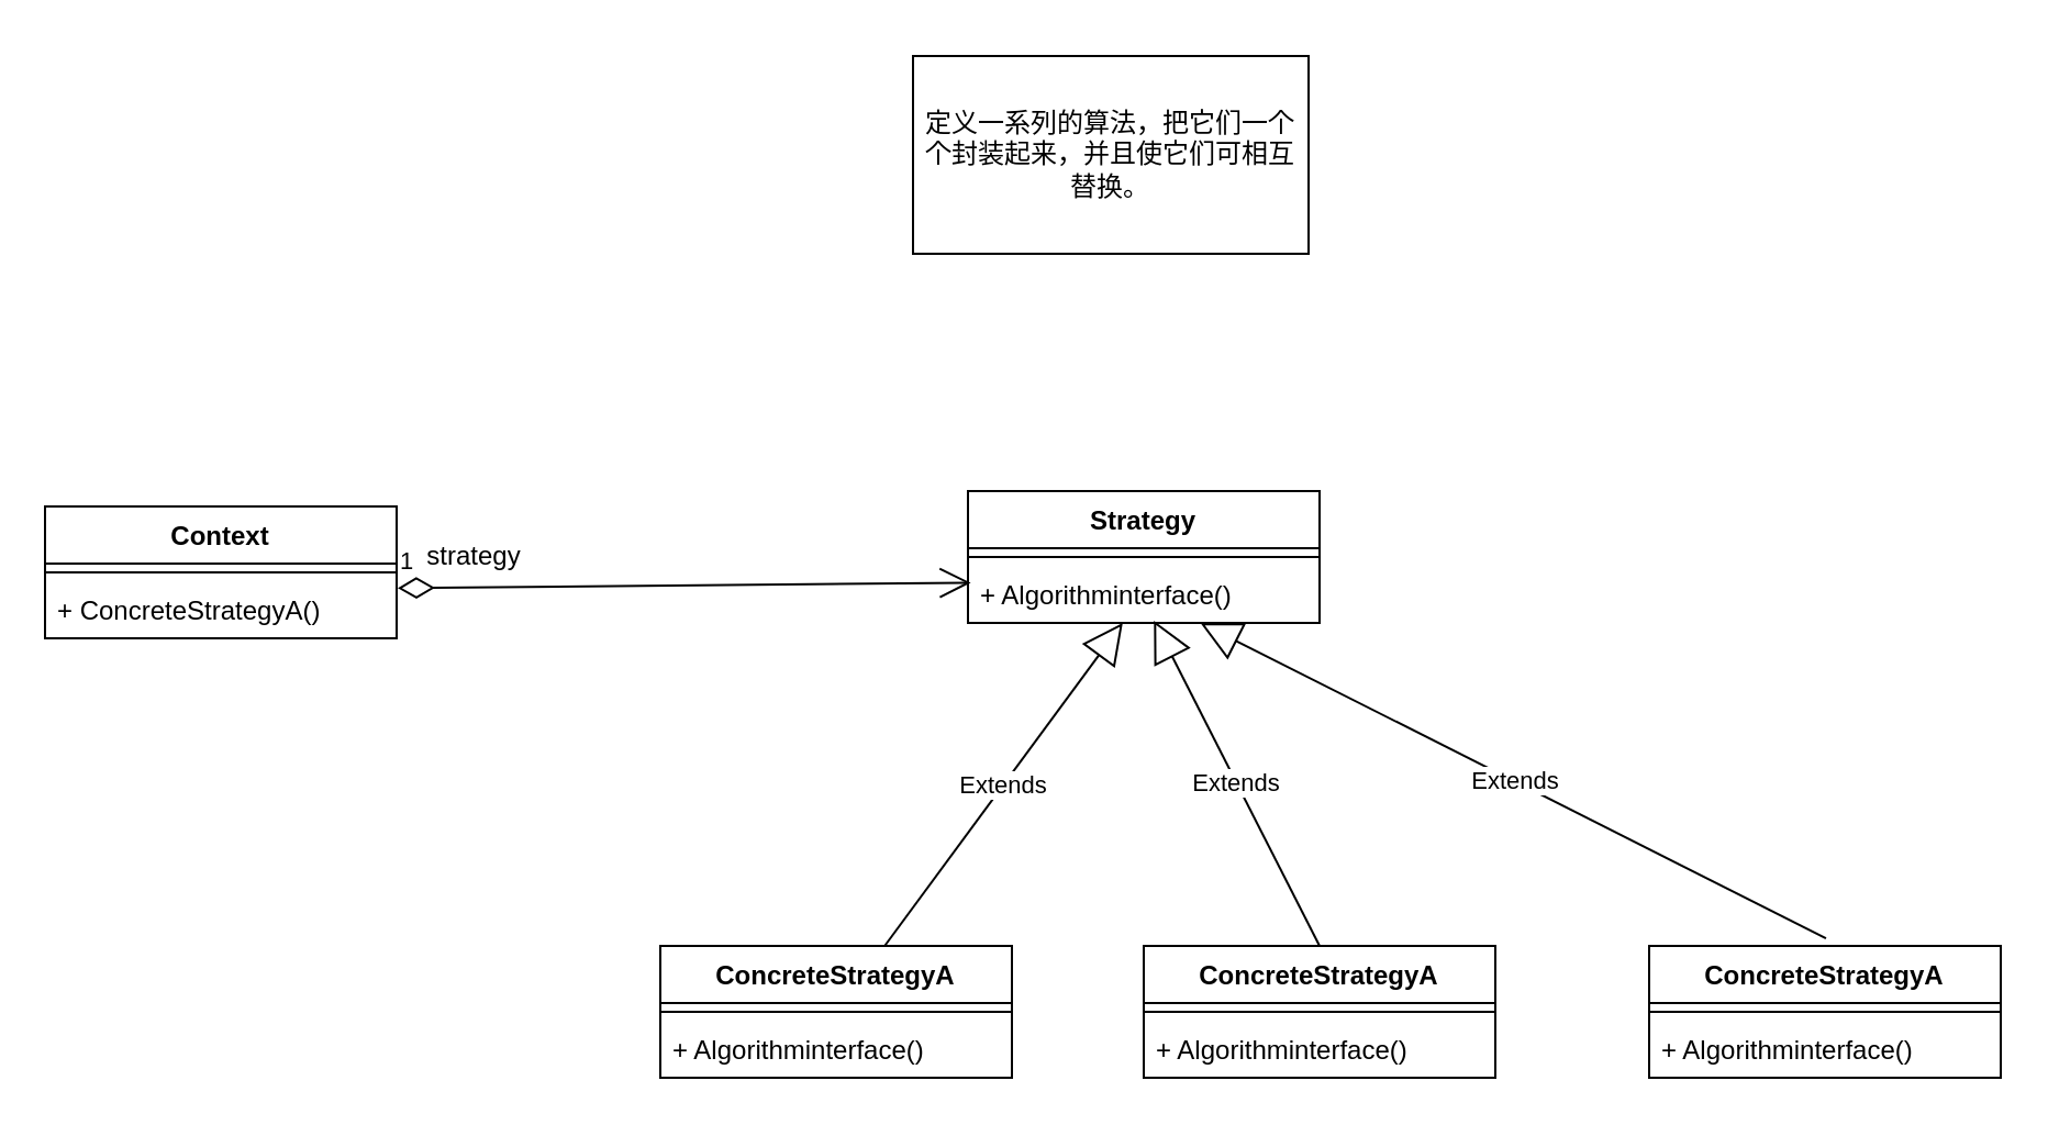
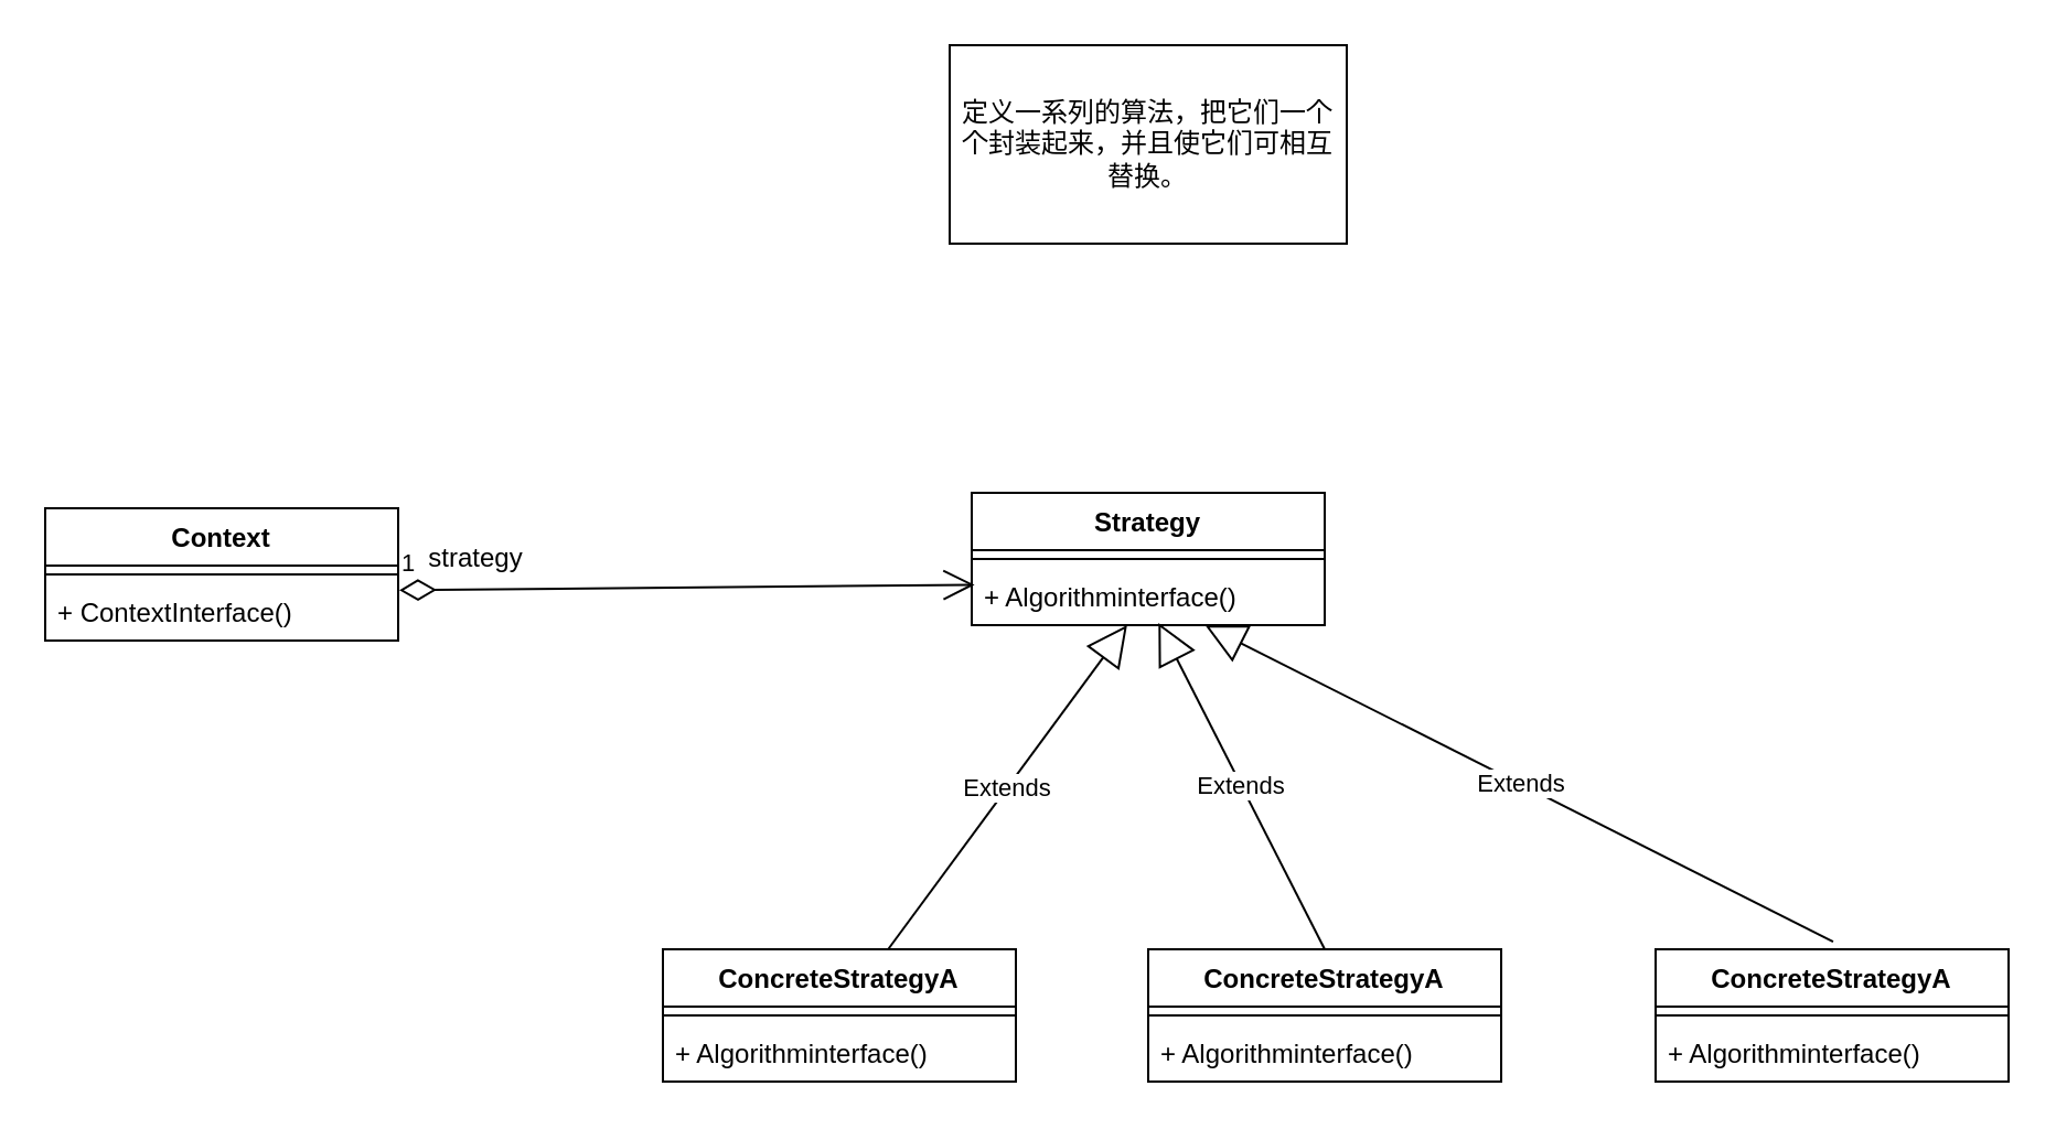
- <mxCell id="2" value="定义一系列的算法，把它们一个个封装起来，并且使它们可相互替换。" style="html=1;whiteSpace=wrap;" vertex="1" parent="1"><mxGeometry x="415" y="25" width="180" height="90" as="geometry" /></mxCell>
+ <mxCell id="2" value="定义一系列的算法，把它们一个个封装起来，并且使它们可相互替换。" style="html=1;whiteSpace=wrap;" vertex="1" parent="1"><mxGeometry x="430" y="20" width="180" height="90" as="geometry" /></mxCell>
- <mxCell id="5" value="+ ConcreteStrategyA()" style="text;strokeColor=none;fillColor=none;align=left;verticalAlign=top;spacingLeft=4;spacingRight=4;overflow=hidden;rotatable=0;points=[[0,0.5],[1,0.5]];portConstraint=eastwest;whiteSpace=wrap;html=1;" vertex="1" parent="3"><mxGeometry y="34" width="160" height="26" as="geometry" /></mxCell>
+ <mxCell id="5" value="+ ContextInterface()" style="text;strokeColor=none;fillColor=none;align=left;verticalAlign=top;spacingLeft=4;spacingRight=4;overflow=hidden;rotatable=0;points=[[0,0.5],[1,0.5]];portConstraint=eastwest;whiteSpace=wrap;html=1;" vertex="1" parent="3"><mxGeometry y="34" width="160" height="26" as="geometry" /></mxCell>
